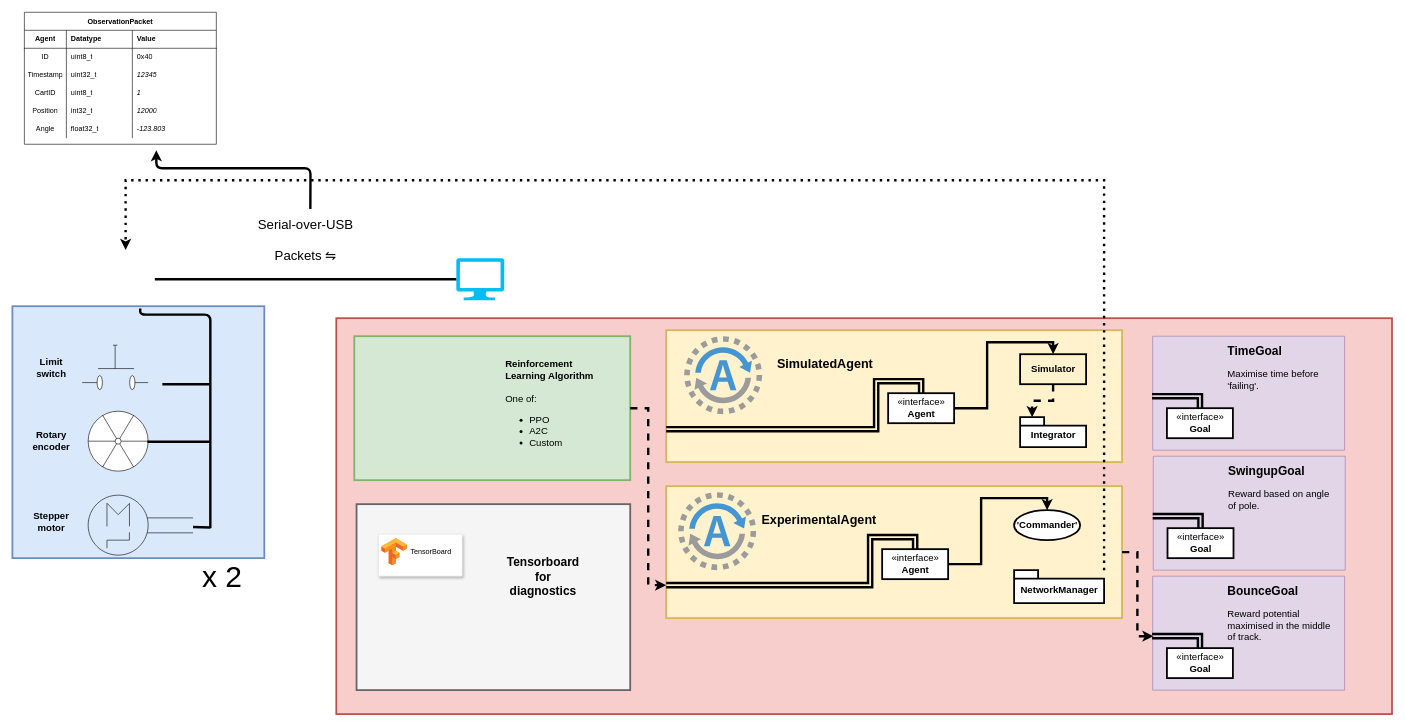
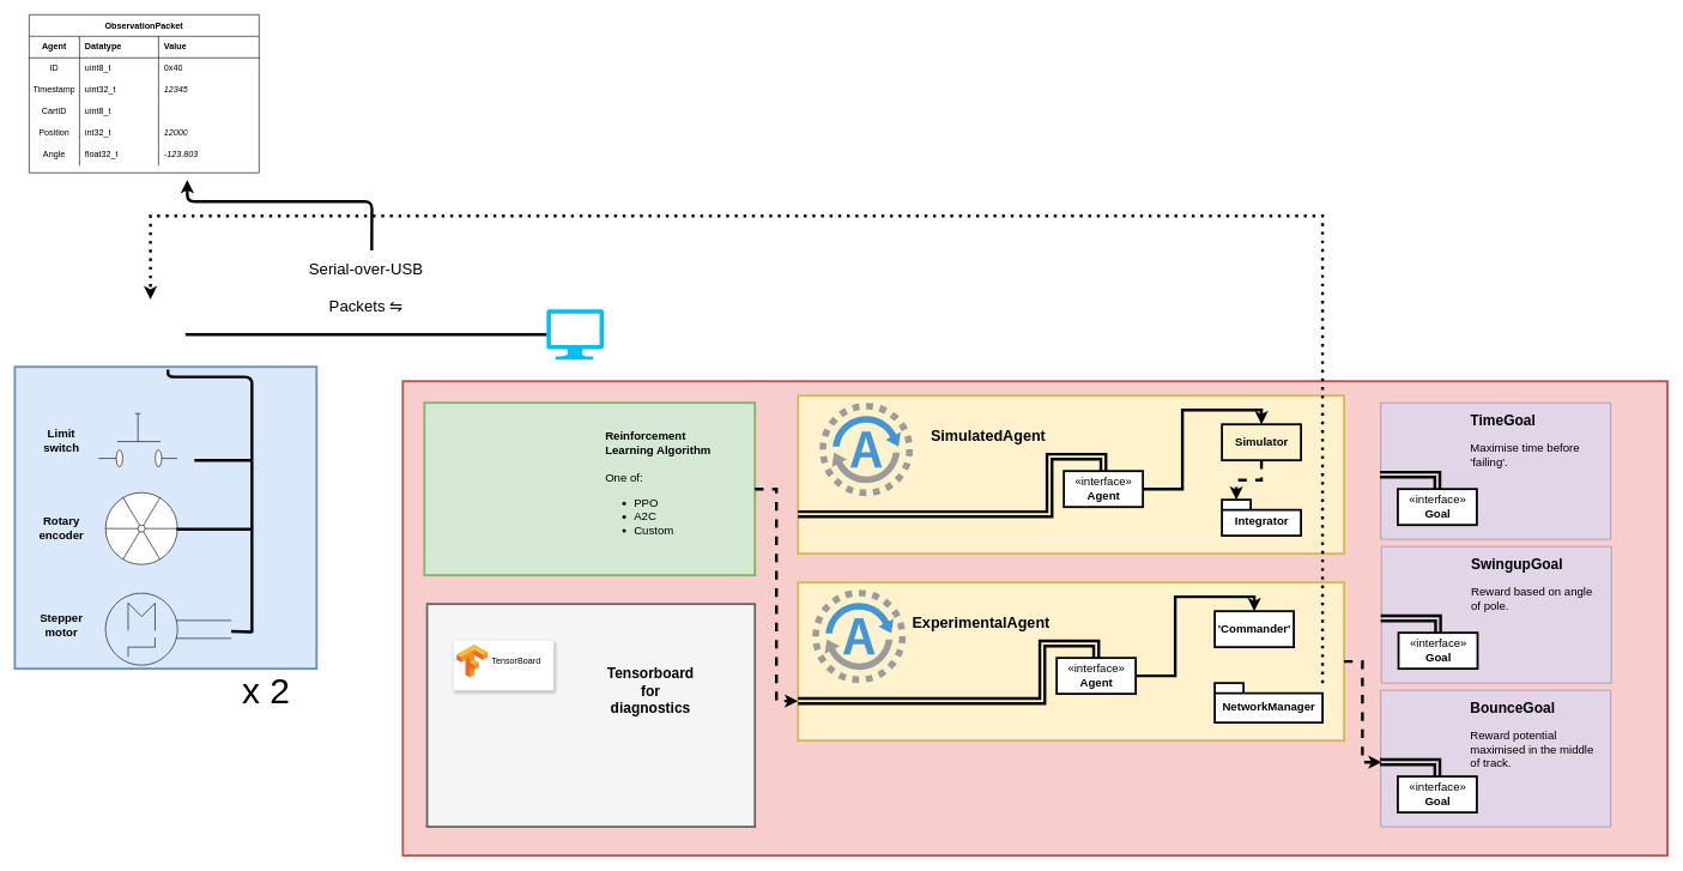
- <mxCell id="18" value="1" style="shape=partialRectangle;html=1;whiteSpace=wrap;connectable=0;fillColor=none;top=0;left=0;bottom=0;right=0;align=left;spacingLeft=6;overflow=hidden;pointerEvents=1;fontStyle=2" parent="15" vertex="1"><mxGeometry x="180" width="140" height="30" as="geometry" /></mxCell>
- <mxCell id="76" value="&lt;b&gt;'Commander'&lt;/b&gt;" style="ellipse;html=1;shadow=0;fontSize=16;strokeWidth=3;fillColor=#ffffff;" parent="73" vertex="1"><mxGeometry x="220" width="110" height="50" as="geometry" /></mxCell>
+ <mxCell id="76" value="&lt;b&gt;'Commander'&lt;/b&gt;" style="html=1;shadow=0;fontSize=16;strokeWidth=3;fillColor=#ffffff;" parent="73" vertex="1"><mxGeometry x="220" width="110" height="50" as="geometry" /></mxCell>
